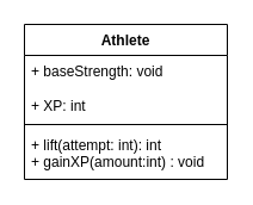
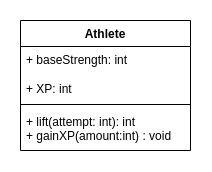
- <mxCell id="3" value="&lt;div&gt;+ baseStrength: void&lt;/div&gt;&lt;div&gt;&lt;br&gt;&lt;/div&gt;&lt;div&gt;+ XP: int&lt;/div&gt;" style="text;strokeColor=none;fillColor=none;align=left;verticalAlign=top;spacingLeft=4;spacingRight=4;overflow=hidden;rotatable=0;points=[[0,0.5],[1,0.5]];portConstraint=eastwest;whiteSpace=wrap;html=1;" vertex="1" parent="2"><mxGeometry y="26" width="170" height="54" as="geometry" /></mxCell>
+ <mxCell id="3" value="&lt;div&gt;+ baseStrength: int&lt;/div&gt;&lt;div&gt;&lt;br&gt;&lt;/div&gt;&lt;div&gt;+ XP: int&lt;/div&gt;" style="text;strokeColor=none;fillColor=none;align=left;verticalAlign=top;spacingLeft=4;spacingRight=4;overflow=hidden;rotatable=0;points=[[0,0.5],[1,0.5]];portConstraint=eastwest;whiteSpace=wrap;html=1;" vertex="1" parent="2"><mxGeometry y="26" width="170" height="54" as="geometry" /></mxCell>
